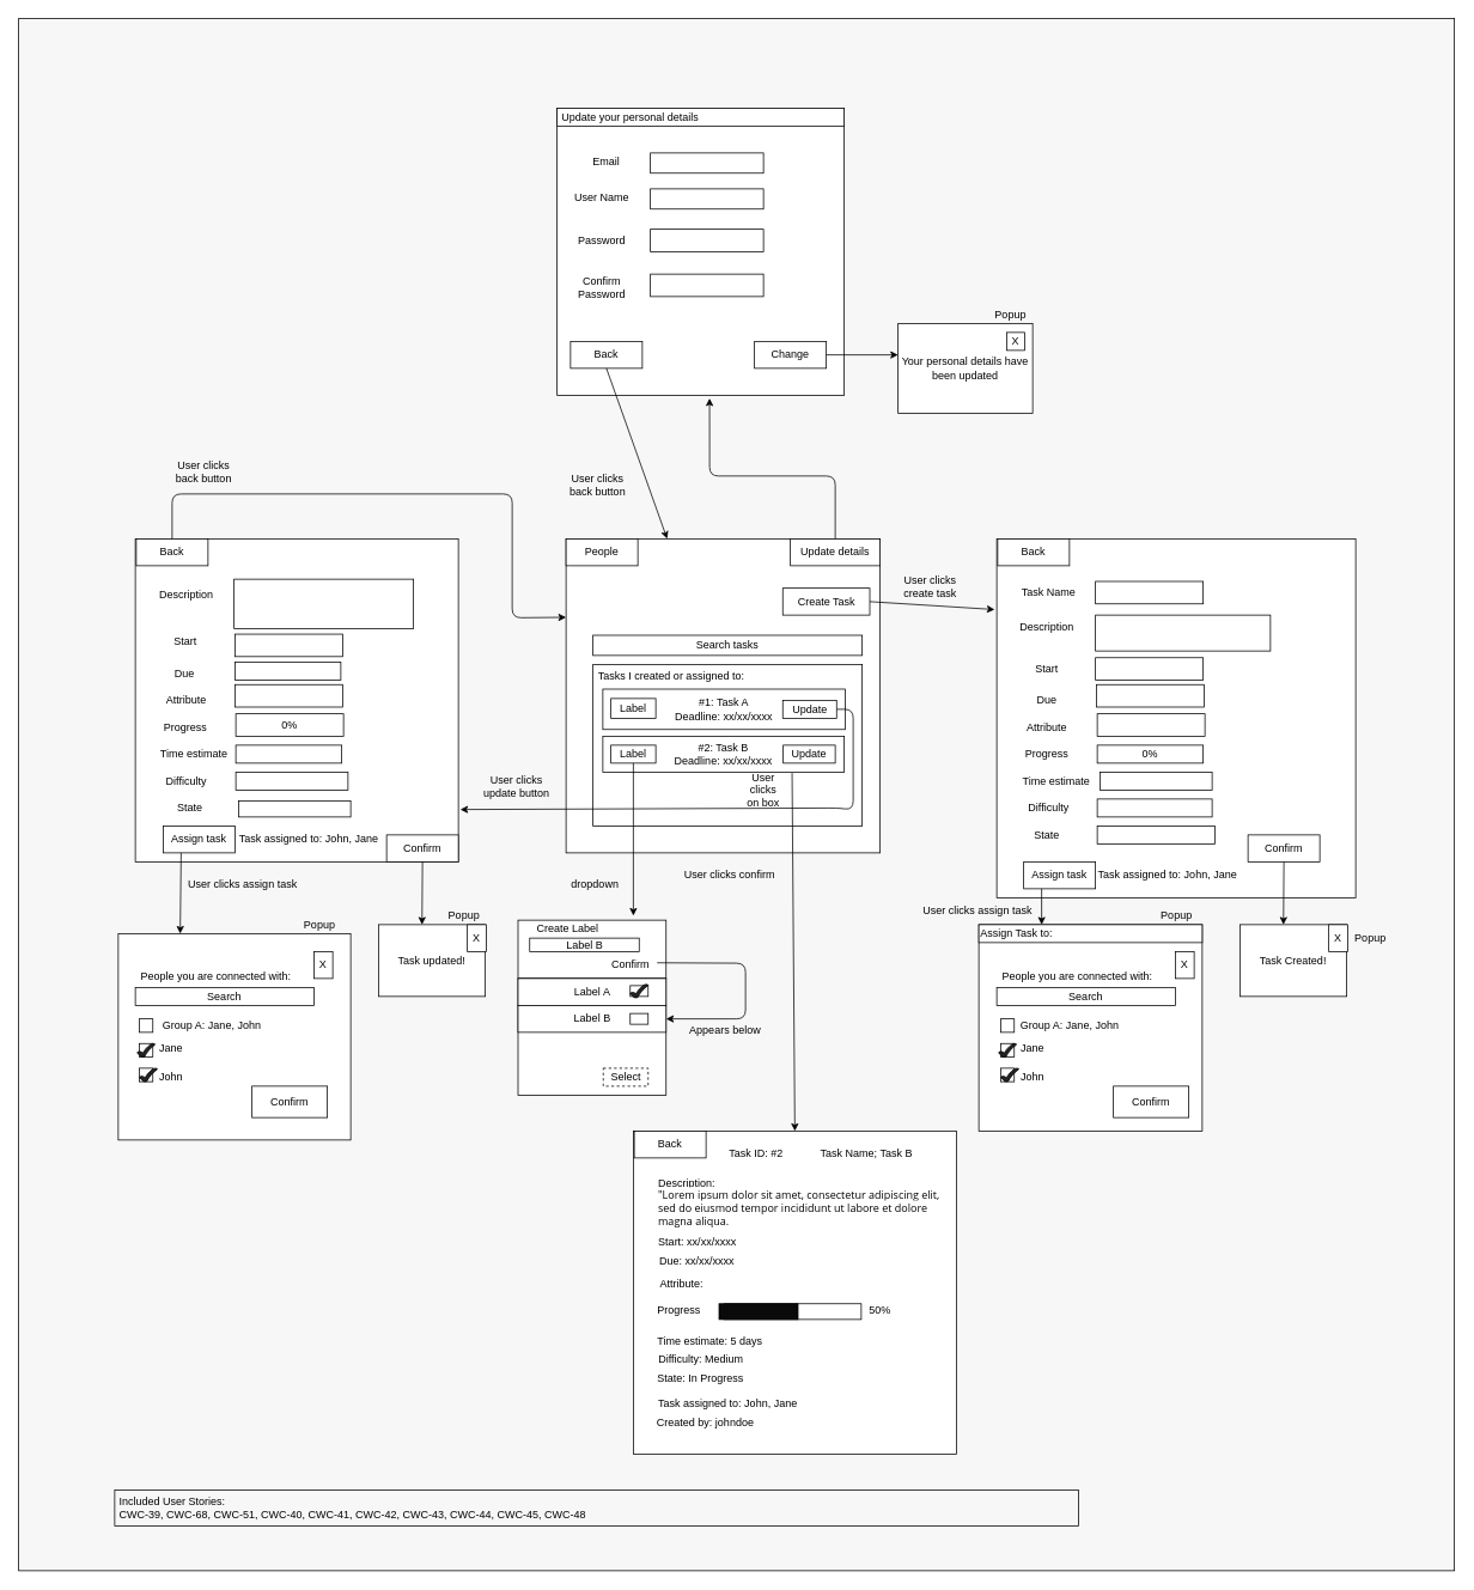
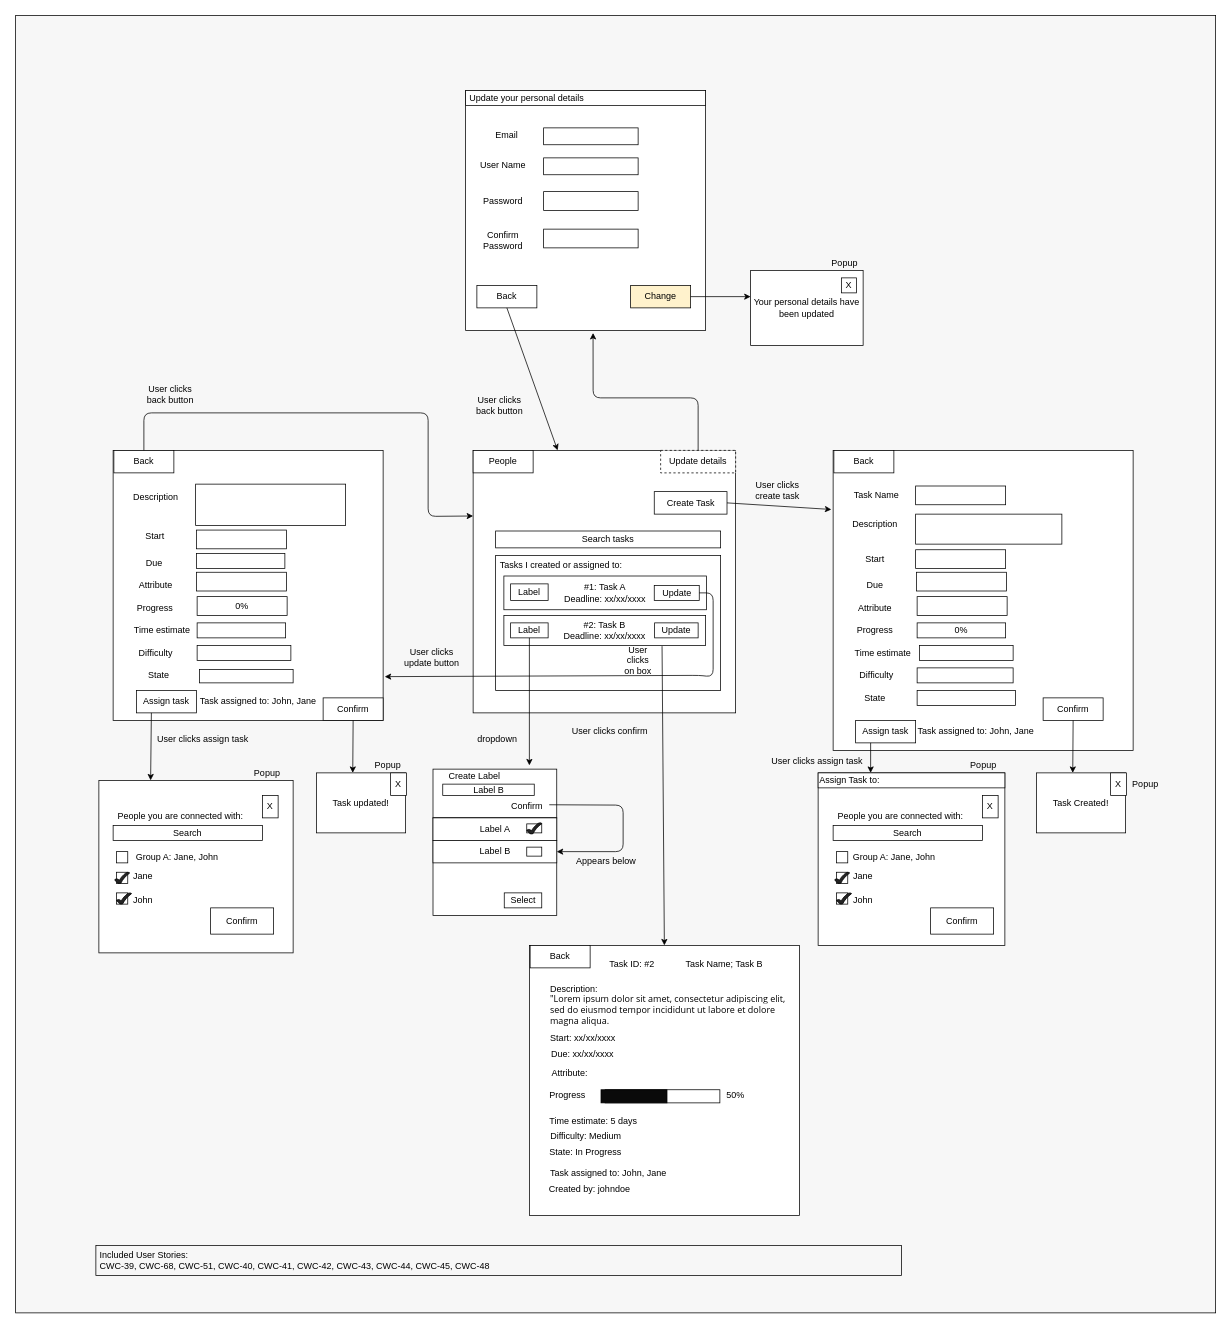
- <mxCell id="14" value="Change" style="rounded=0;whiteSpace=wrap;html=1;" parent="1" vertex="1"><mxGeometry x="840" y="380" width="80" height="30" as="geometry" /></mxCell>
+ <mxCell id="14" value="Change" style="rounded=0;whiteSpace=wrap;html=1;fillColor=#fff2cc;" parent="1" vertex="1"><mxGeometry x="840" y="380" width="80" height="30" as="geometry" /></mxCell>
- <mxCell id="6" value="Update details" style="rounded=0;whiteSpace=wrap;html=1;" parent="1" vertex="1"><mxGeometry x="880" y="600" width="100" height="30" as="geometry" /></mxCell>
+ <mxCell id="6" value="Update details" style="rounded=0;whiteSpace=wrap;html=1;dashed=1;" parent="1" vertex="1"><mxGeometry x="880" y="600" width="100" height="30" as="geometry" /></mxCell>
- <mxCell id="132" value="Select" style="rounded=0;whiteSpace=wrap;html=1;fillColor=#FFFFFF;dashed=1;" parent="1" vertex="1"><mxGeometry x="671.5" y="1190" width="50" height="20" as="geometry" /></mxCell>
+ <mxCell id="132" value="Select" style="rounded=0;whiteSpace=wrap;html=1;fillColor=#FFFFFF;" parent="1" vertex="1"><mxGeometry x="671.5" y="1190" width="50" height="20" as="geometry" /></mxCell>
